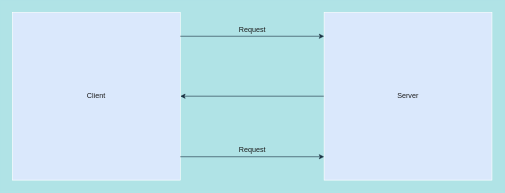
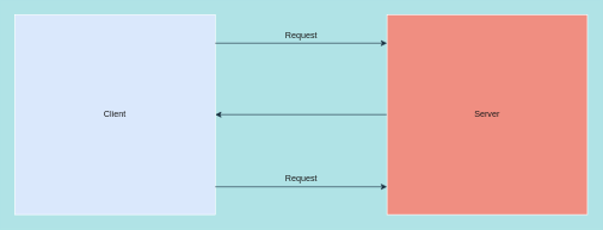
- <mxCell id="4" value="Server&lt;br&gt;" style="whiteSpace=wrap;html=1;aspect=fixed;fillColor=#dae8fc;strokeColor=#FFFFFF;fontColor=#1A1A1A;rounded=0;" vertex="1" parent="1"><mxGeometry x="540" y="20" width="280" height="280" as="geometry" /></mxCell>
+ <mxCell id="4" value="Server&lt;br&gt;" style="whiteSpace=wrap;html=1;aspect=fixed;fillColor=#F08E81;strokeColor=#FFFFFF;fontColor=#1A1A1A;rounded=0;" vertex="1" parent="1"><mxGeometry x="540" y="20" width="280" height="280" as="geometry" /></mxCell>
